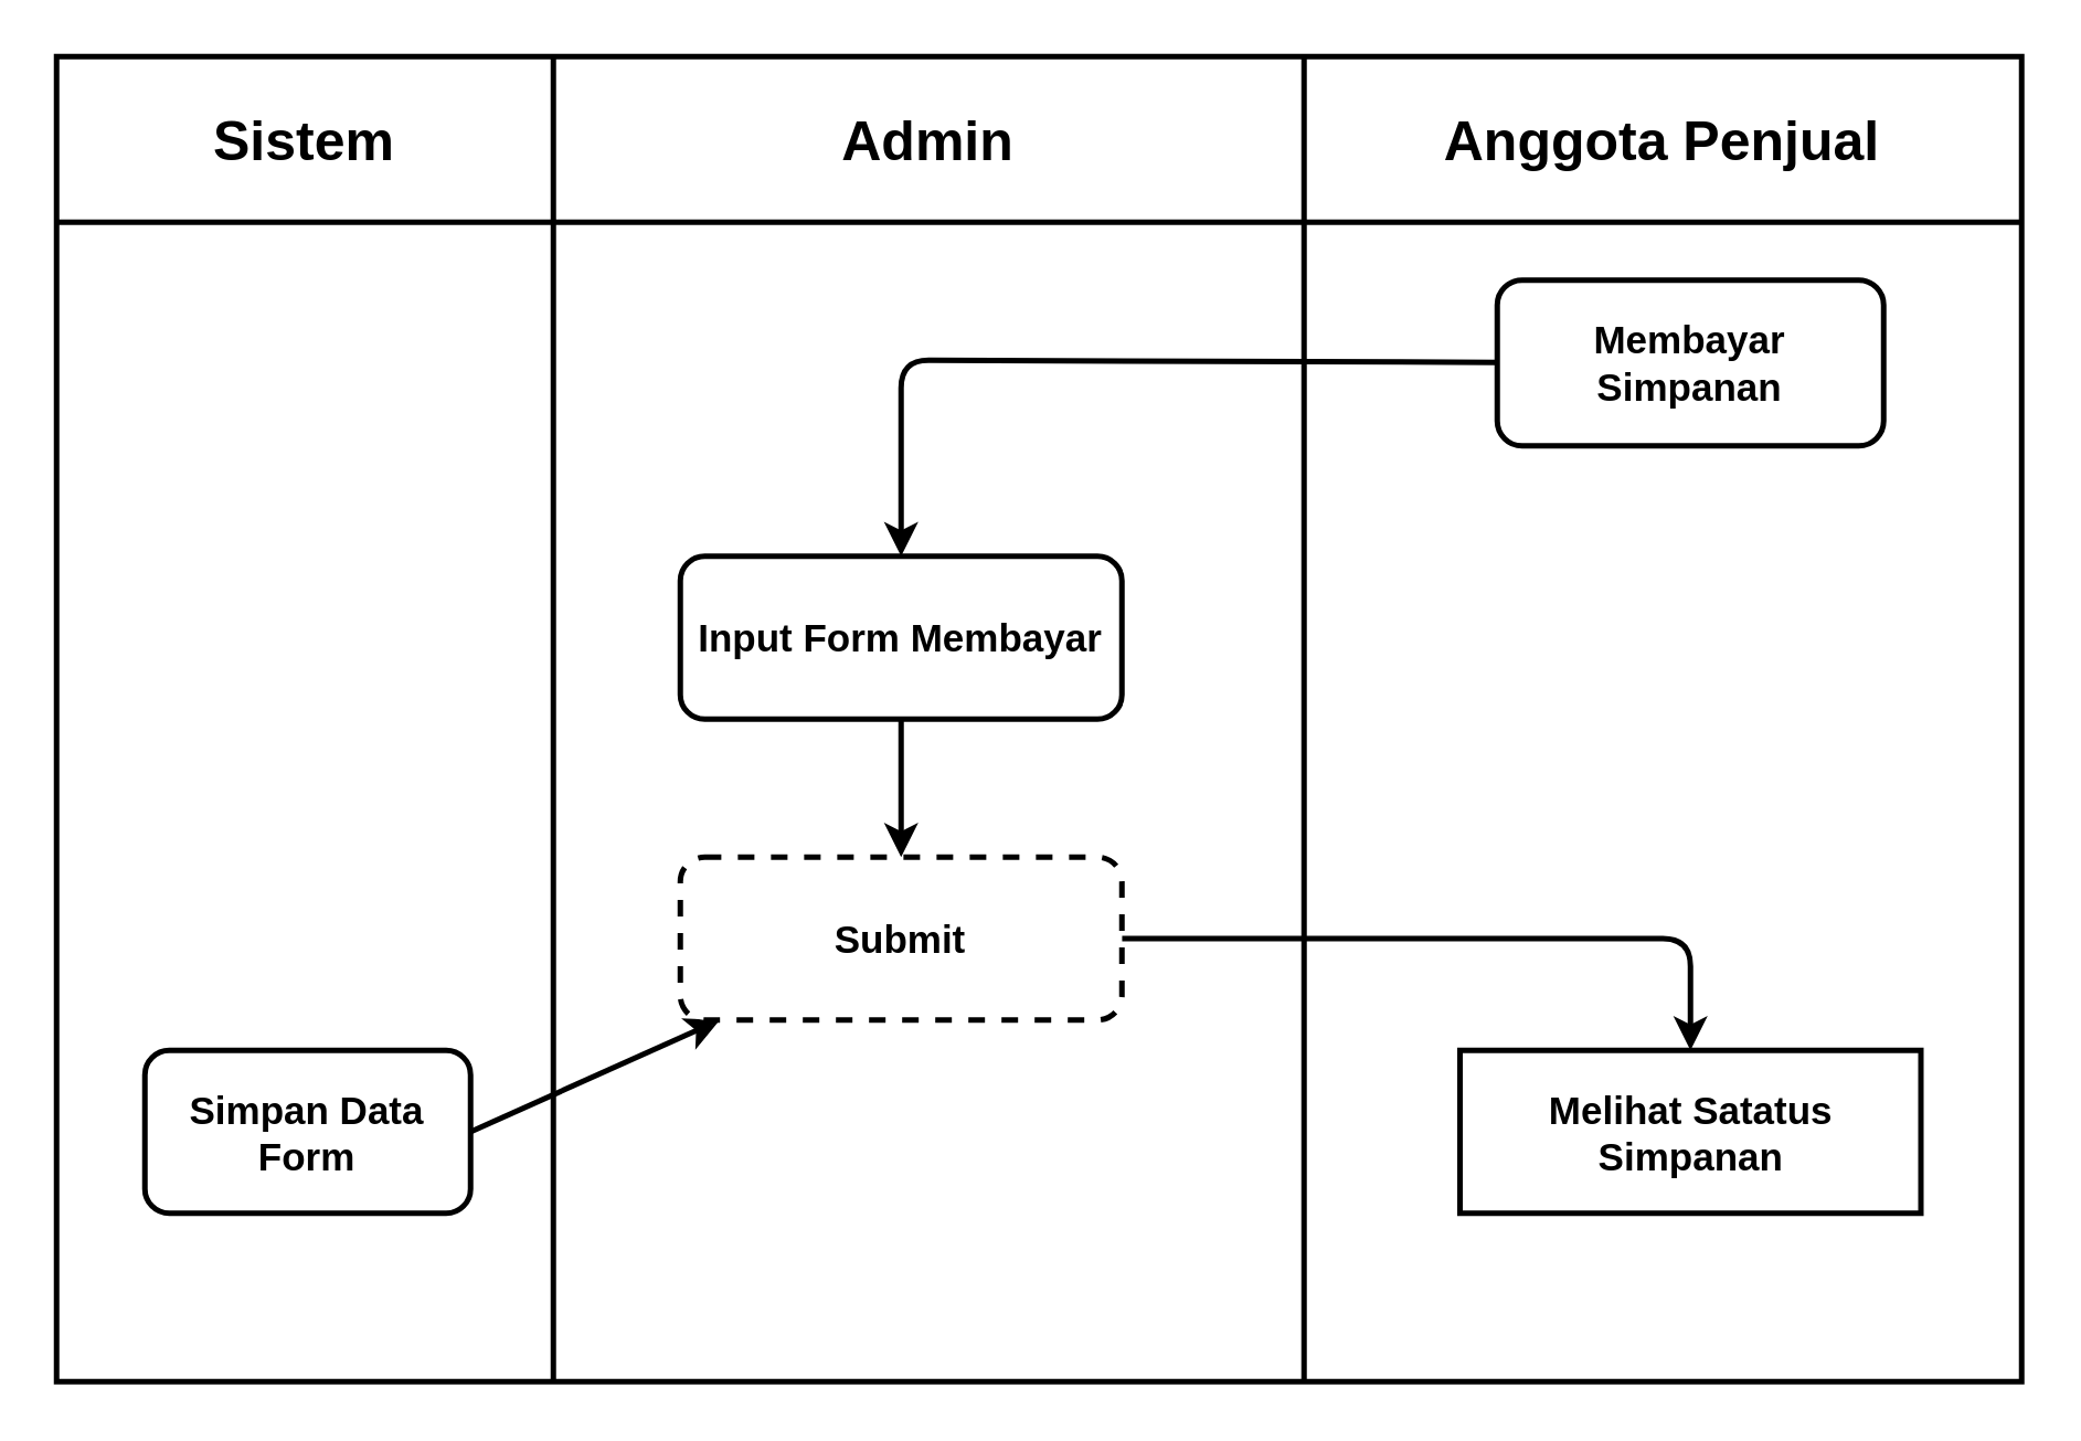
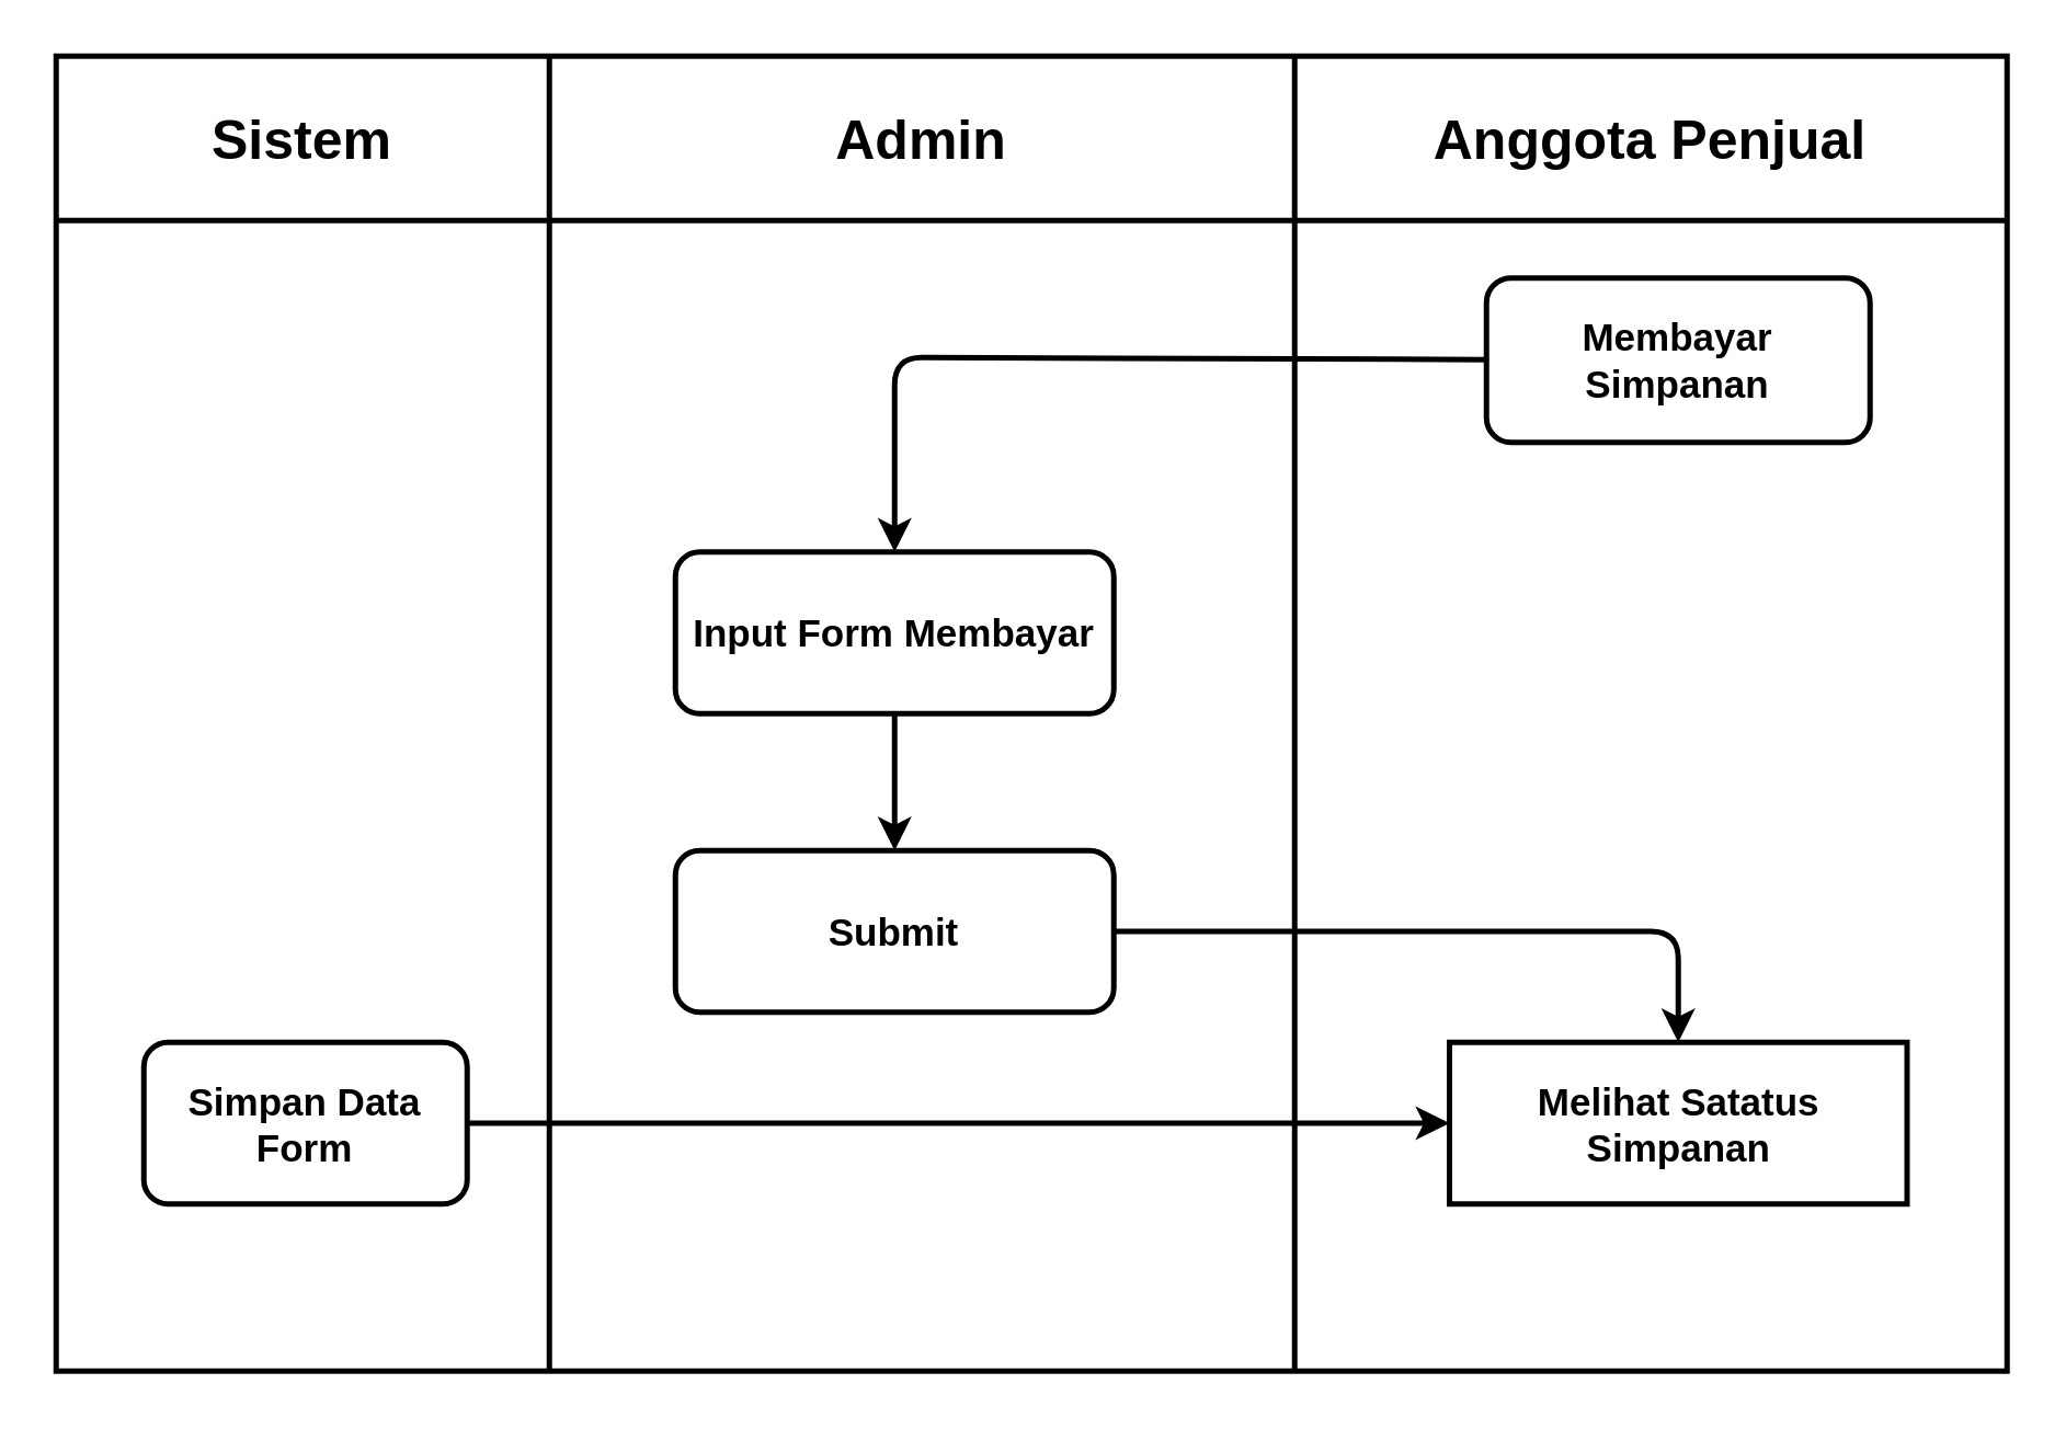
- <mxCell id="18" value="Submit" style="rounded=1;whiteSpace=wrap;html=1;fontStyle=1;fontSize=14;strokeWidth=2;dashed=1;" vertex="1" parent="1"><mxGeometry x="246" y="310" width="160" height="59" as="geometry" /></mxCell>
+ <mxCell id="18" value="Submit" style="rounded=1;whiteSpace=wrap;html=1;fontStyle=1;fontSize=14;strokeWidth=2;" vertex="1" parent="1"><mxGeometry x="246" y="310" width="160" height="59" as="geometry" /></mxCell>
- <mxCell id="13" style="edgeStyle=none;html=1;strokeWidth=2;exitX=1;exitY=0.5;exitDx=0;exitDy=0;" edge="1" parent="1" source="19" target="18"><mxGeometry relative="1" as="geometry" /></mxCell>
+ <mxCell id="13" style="edgeStyle=none;html=1;strokeWidth=2;exitX=1;exitY=0.5;exitDx=0;exitDy=0;" edge="1" parent="1" source="19" target="16"><mxGeometry relative="1" as="geometry" /></mxCell>
